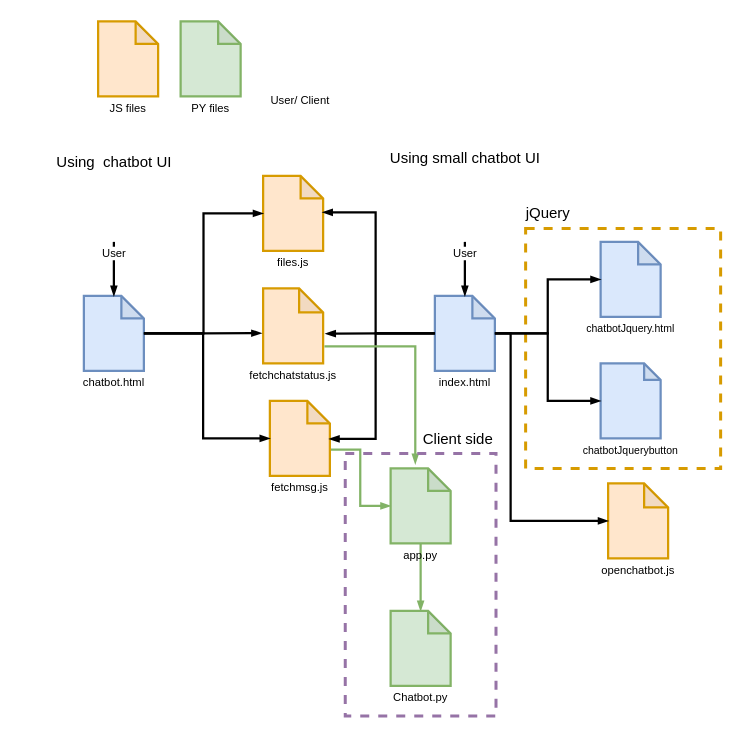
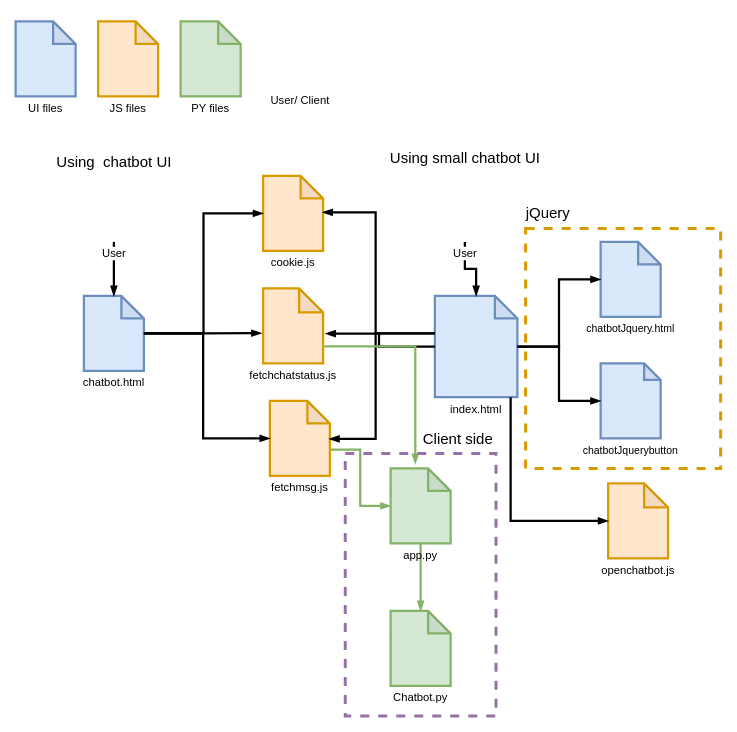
+ <mxCell id="4" value="&lt;font style=&quot;font-size: 15px;&quot;&gt;UI files&lt;/font&gt;" style="shape=note;whiteSpace=wrap;html=1;backgroundOutline=1;darkOpacity=0.05;fillColor=#dae8fc;strokeColor=#6c8ebf;strokeWidth=3;align=center;labelPosition=center;verticalLabelPosition=bottom;verticalAlign=top;" vertex="1" parent="1"><mxGeometry x="20" y="28" width="80" height="100" as="geometry" /></mxCell>
- <mxCell id="7" value="&lt;font style=&quot;font-size: 15px;&quot;&gt;files.js&lt;/font&gt;" style="shape=note;whiteSpace=wrap;html=1;backgroundOutline=1;darkOpacity=0.05;fillColor=#ffe6cc;strokeColor=#d79b00;strokeWidth=3;align=center;labelPosition=center;verticalLabelPosition=bottom;verticalAlign=top;" vertex="1" parent="1"><mxGeometry x="350" y="234" width="80" height="100" as="geometry" /></mxCell>
+ <mxCell id="7" value="&lt;font style=&quot;font-size: 15px;&quot;&gt;cookie.js&lt;/font&gt;" style="shape=note;whiteSpace=wrap;html=1;backgroundOutline=1;darkOpacity=0.05;fillColor=#ffe6cc;strokeColor=#d79b00;strokeWidth=3;align=center;labelPosition=center;verticalLabelPosition=bottom;verticalAlign=top;" vertex="1" parent="1"><mxGeometry x="350" y="234" width="80" height="100" as="geometry" /></mxCell>
- <mxCell id="17" value="&lt;span style=&quot;font-size: 15px;&quot;&gt;index.html&lt;/span&gt;" style="shape=note;whiteSpace=wrap;html=1;backgroundOutline=1;darkOpacity=0.05;fillColor=#dae8fc;strokeColor=#6c8ebf;strokeWidth=3;align=center;labelPosition=center;verticalLabelPosition=bottom;verticalAlign=top;" vertex="1" parent="1"><mxGeometry x="579" y="394" width="80" height="100" as="geometry" /></mxCell>
+ <mxCell id="17" value="&lt;span style=&quot;font-size: 15px;&quot;&gt;index.html&lt;/span&gt;" style="shape=note;whiteSpace=wrap;html=1;backgroundOutline=1;darkOpacity=0.05;fillColor=#dae8fc;strokeColor=#6c8ebf;strokeWidth=3;align=center;labelPosition=center;verticalLabelPosition=bottom;verticalAlign=top;" vertex="1" parent="1"><mxGeometry x="579" y="394" width="110" height="135" as="geometry" /></mxCell>
